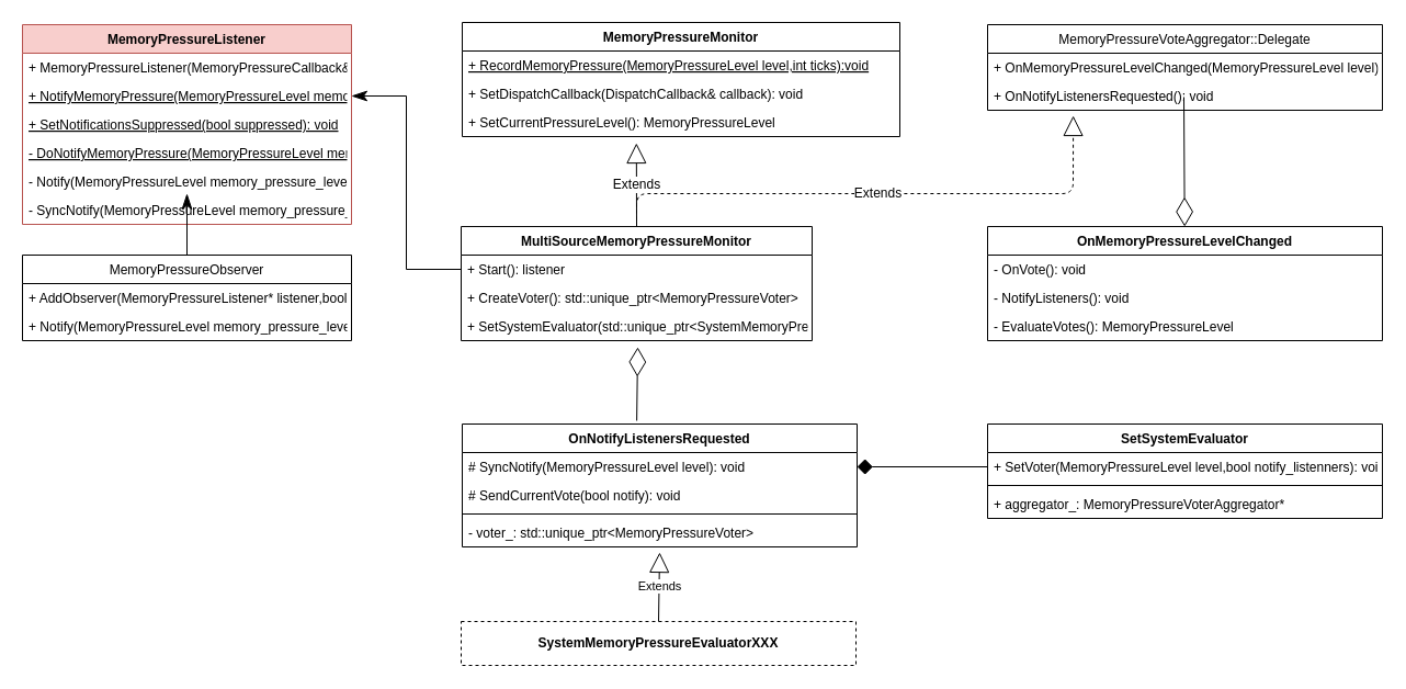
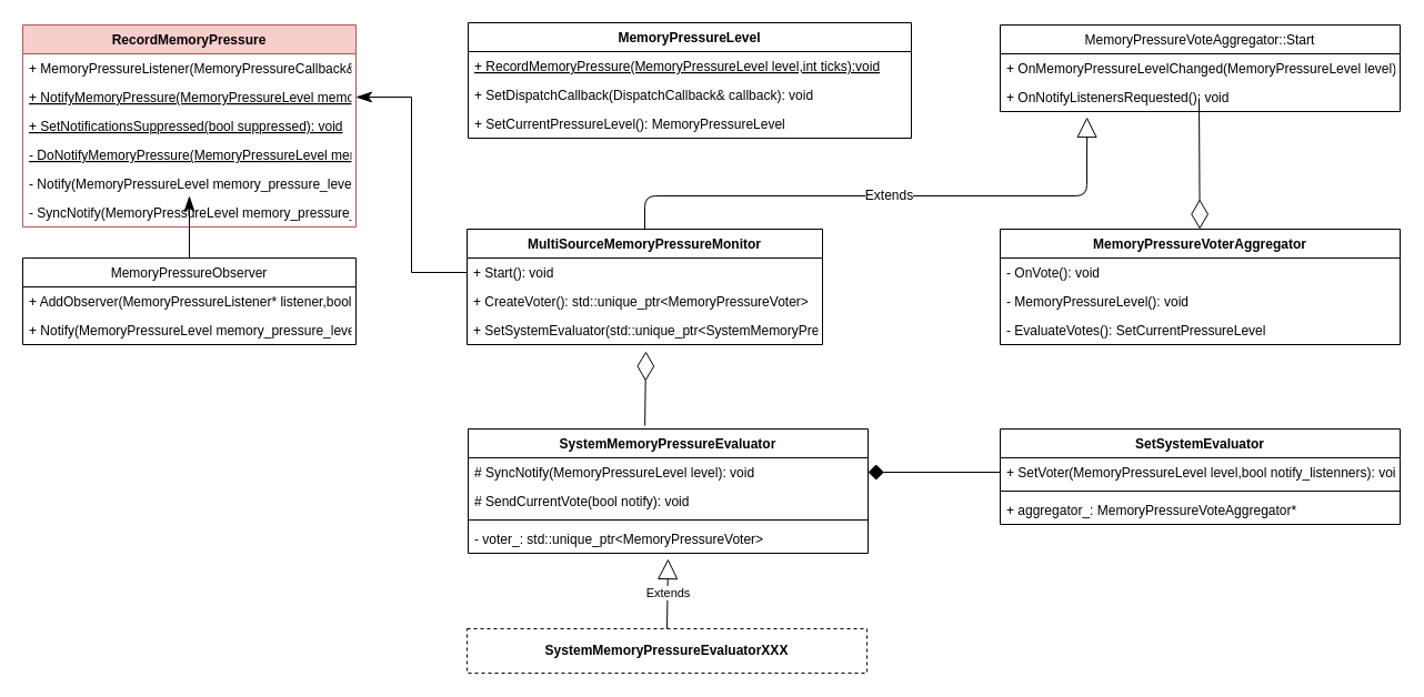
- <mxCell id="24" value="MemoryPressureMonitor" style="swimlane;fontStyle=1;align=center;verticalAlign=top;childLayout=stackLayout;horizontal=1;startSize=26;horizontalStack=0;resizeParent=1;resizeParentMax=0;resizeLast=0;collapsible=1;marginBottom=0;fontSize=12;" vertex="1" parent="1"><mxGeometry x="421" y="20" width="399" height="104" as="geometry" /></mxCell>
+ <mxCell id="24" value="MemoryPressureLevel" style="swimlane;fontStyle=1;align=center;verticalAlign=top;childLayout=stackLayout;horizontal=1;startSize=26;horizontalStack=0;resizeParent=1;resizeParentMax=0;resizeLast=0;collapsible=1;marginBottom=0;fontSize=12;" vertex="1" parent="1"><mxGeometry x="421" y="20" width="399" height="104" as="geometry" /></mxCell>
- <mxCell id="31" value="MemoryPressureListener" style="swimlane;fontStyle=1;align=center;verticalAlign=top;childLayout=stackLayout;horizontal=1;startSize=26;horizontalStack=0;resizeParent=1;resizeParentMax=0;resizeLast=0;collapsible=1;marginBottom=0;fontSize=12;fillColor=#f8cecc;strokeColor=#b85450;" vertex="1" parent="1"><mxGeometry x="20" y="22" width="300" height="182" as="geometry" /></mxCell>
+ <mxCell id="31" value="RecordMemoryPressure" style="swimlane;fontStyle=1;align=center;verticalAlign=top;childLayout=stackLayout;horizontal=1;startSize=26;horizontalStack=0;resizeParent=1;resizeParentMax=0;resizeLast=0;collapsible=1;marginBottom=0;fontSize=12;fillColor=#f8cecc;strokeColor=#b85450;" vertex="1" parent="1"><mxGeometry x="20" y="22" width="300" height="182" as="geometry" /></mxCell>
- <mxCell id="28" value="MemoryPressureVoteAggregator::Delegate" style="swimlane;fontStyle=0;childLayout=stackLayout;horizontal=1;startSize=26;fillColor=none;horizontalStack=0;resizeParent=1;resizeParentMax=0;resizeLast=0;collapsible=1;marginBottom=0;fontSize=12;align=center;" vertex="1" parent="1"><mxGeometry x="900" y="22" width="360" height="78" as="geometry" /></mxCell>
+ <mxCell id="28" value="MemoryPressureVoteAggregator::Start" style="swimlane;fontStyle=0;childLayout=stackLayout;horizontal=1;startSize=26;fillColor=none;horizontalStack=0;resizeParent=1;resizeParentMax=0;resizeLast=0;collapsible=1;marginBottom=0;fontSize=12;align=center;" vertex="1" parent="1"><mxGeometry x="900" y="22" width="360" height="78" as="geometry" /></mxCell>
- <mxCell id="12" value="Extends" style="endArrow=block;endSize=16;endFill=0;html=1;strokeWidth=1;fontSize=12;exitX=0.5;exitY=0;exitDx=0;exitDy=0;entryX=0.398;entryY=1.231;entryDx=0;entryDy=0;entryPerimeter=0;" edge="1" parent="1" source="3" target="27"><mxGeometry width="160" relative="1" as="geometry"><mxPoint x="990" y="136" as="sourcePoint" /><mxPoint x="1150" y="136" as="targetPoint" /></mxGeometry></mxCell>
- <mxCell id="13" value="Extends" style="endArrow=block;endSize=16;endFill=0;html=1;strokeWidth=1;fontSize=12;exitX=0.5;exitY=0;exitDx=0;exitDy=0;entryX=0.217;entryY=1.192;entryDx=0;entryDy=0;entryPerimeter=0;dashed=1;" edge="1" parent="1" source="3" target="30"><mxGeometry width="160" relative="1" as="geometry"><mxPoint x="990" y="136" as="sourcePoint" /><mxPoint x="1150" y="136" as="targetPoint" /><Array as="points"><mxPoint x="580" y="176" /><mxPoint x="978" y="176" /></Array></mxGeometry></mxCell>
+ <mxCell id="13" value="Extends" style="endArrow=block;endSize=16;endFill=0;html=1;strokeWidth=1;fontSize=12;exitX=0.5;exitY=0;exitDx=0;exitDy=0;entryX=0.217;entryY=1.192;entryDx=0;entryDy=0;entryPerimeter=0;" edge="1" parent="1" source="3" target="30"><mxGeometry width="160" relative="1" as="geometry"><mxPoint x="990" y="136" as="sourcePoint" /><mxPoint x="1150" y="136" as="targetPoint" /><Array as="points"><mxPoint x="580" y="176" /><mxPoint x="978" y="176" /></Array></mxGeometry></mxCell>
- <mxCell id="7" value="OnMemoryPressureLevelChanged" style="swimlane;fontStyle=1;align=center;verticalAlign=top;childLayout=stackLayout;horizontal=1;startSize=26;horizontalStack=0;resizeParent=1;resizeParentMax=0;resizeLast=0;collapsible=1;marginBottom=0;fontSize=12;" vertex="1" parent="1"><mxGeometry x="900" y="206" width="360" height="104" as="geometry" /></mxCell>
+ <mxCell id="7" value="MemoryPressureVoterAggregator" style="swimlane;fontStyle=1;align=center;verticalAlign=top;childLayout=stackLayout;horizontal=1;startSize=26;horizontalStack=0;resizeParent=1;resizeParentMax=0;resizeLast=0;collapsible=1;marginBottom=0;fontSize=12;" vertex="1" parent="1"><mxGeometry x="900" y="206" width="360" height="104" as="geometry" /></mxCell>
- <mxCell id="4" value="+ Start(): listener" style="text;strokeColor=none;fillColor=none;align=left;verticalAlign=top;spacingLeft=4;spacingRight=4;overflow=hidden;rotatable=0;points=[[0,0.5],[1,0.5]];portConstraint=eastwest;" vertex="1" parent="3"><mxGeometry y="26" width="320" height="26" as="geometry" /></mxCell>
+ <mxCell id="4" value="+ Start(): void" style="text;strokeColor=none;fillColor=none;align=left;verticalAlign=top;spacingLeft=4;spacingRight=4;overflow=hidden;rotatable=0;points=[[0,0.5],[1,0.5]];portConstraint=eastwest;" vertex="1" parent="3"><mxGeometry y="26" width="320" height="26" as="geometry" /></mxCell>
- <mxCell id="9" value="- NotifyListeners(): void" style="text;strokeColor=none;fillColor=none;align=left;verticalAlign=top;spacingLeft=4;spacingRight=4;overflow=hidden;rotatable=0;points=[[0,0.5],[1,0.5]];portConstraint=eastwest;" vertex="1" parent="7"><mxGeometry y="52" width="360" height="26" as="geometry" /></mxCell>
+ <mxCell id="9" value="- MemoryPressureLevel(): void" style="text;strokeColor=none;fillColor=none;align=left;verticalAlign=top;spacingLeft=4;spacingRight=4;overflow=hidden;rotatable=0;points=[[0,0.5],[1,0.5]];portConstraint=eastwest;" vertex="1" parent="7"><mxGeometry y="52" width="360" height="26" as="geometry" /></mxCell>
- <mxCell id="10" value="- EvaluateVotes(): MemoryPressureLevel" style="text;strokeColor=none;fillColor=none;align=left;verticalAlign=top;spacingLeft=4;spacingRight=4;overflow=hidden;rotatable=0;points=[[0,0.5],[1,0.5]];portConstraint=eastwest;" vertex="1" parent="7"><mxGeometry y="78" width="360" height="26" as="geometry" /></mxCell>
+ <mxCell id="10" value="- EvaluateVotes(): SetCurrentPressureLevel" style="text;strokeColor=none;fillColor=none;align=left;verticalAlign=top;spacingLeft=4;spacingRight=4;overflow=hidden;rotatable=0;points=[[0,0.5],[1,0.5]];portConstraint=eastwest;" vertex="1" parent="7"><mxGeometry y="78" width="360" height="26" as="geometry" /></mxCell>
- <mxCell id="15" value="OnNotifyListenersRequested" style="swimlane;fontStyle=1;align=center;verticalAlign=top;childLayout=stackLayout;horizontal=1;startSize=26;horizontalStack=0;resizeParent=1;resizeParentMax=0;resizeLast=0;collapsible=1;marginBottom=0;fontSize=12;" vertex="1" parent="1"><mxGeometry x="421" y="386" width="360" height="112" as="geometry" /></mxCell>
+ <mxCell id="15" value="SystemMemoryPressureEvaluator" style="swimlane;fontStyle=1;align=center;verticalAlign=top;childLayout=stackLayout;horizontal=1;startSize=26;horizontalStack=0;resizeParent=1;resizeParentMax=0;resizeLast=0;collapsible=1;marginBottom=0;fontSize=12;" vertex="1" parent="1"><mxGeometry x="421" y="386" width="360" height="112" as="geometry" /></mxCell>
- <mxCell id="23" value="+ aggregator_: MemoryPressureVoterAggregator*" style="text;strokeColor=none;fillColor=none;align=left;verticalAlign=top;spacingLeft=4;spacingRight=4;overflow=hidden;rotatable=0;points=[[0,0.5],[1,0.5]];portConstraint=eastwest;" vertex="1" parent="20"><mxGeometry y="60" width="360" height="26" as="geometry" /></mxCell>
+ <mxCell id="23" value="+ aggregator_: MemoryPressureVoteAggregator*" style="text;strokeColor=none;fillColor=none;align=left;verticalAlign=top;spacingLeft=4;spacingRight=4;overflow=hidden;rotatable=0;points=[[0,0.5],[1,0.5]];portConstraint=eastwest;" vertex="1" parent="20"><mxGeometry y="60" width="360" height="26" as="geometry" /></mxCell>
